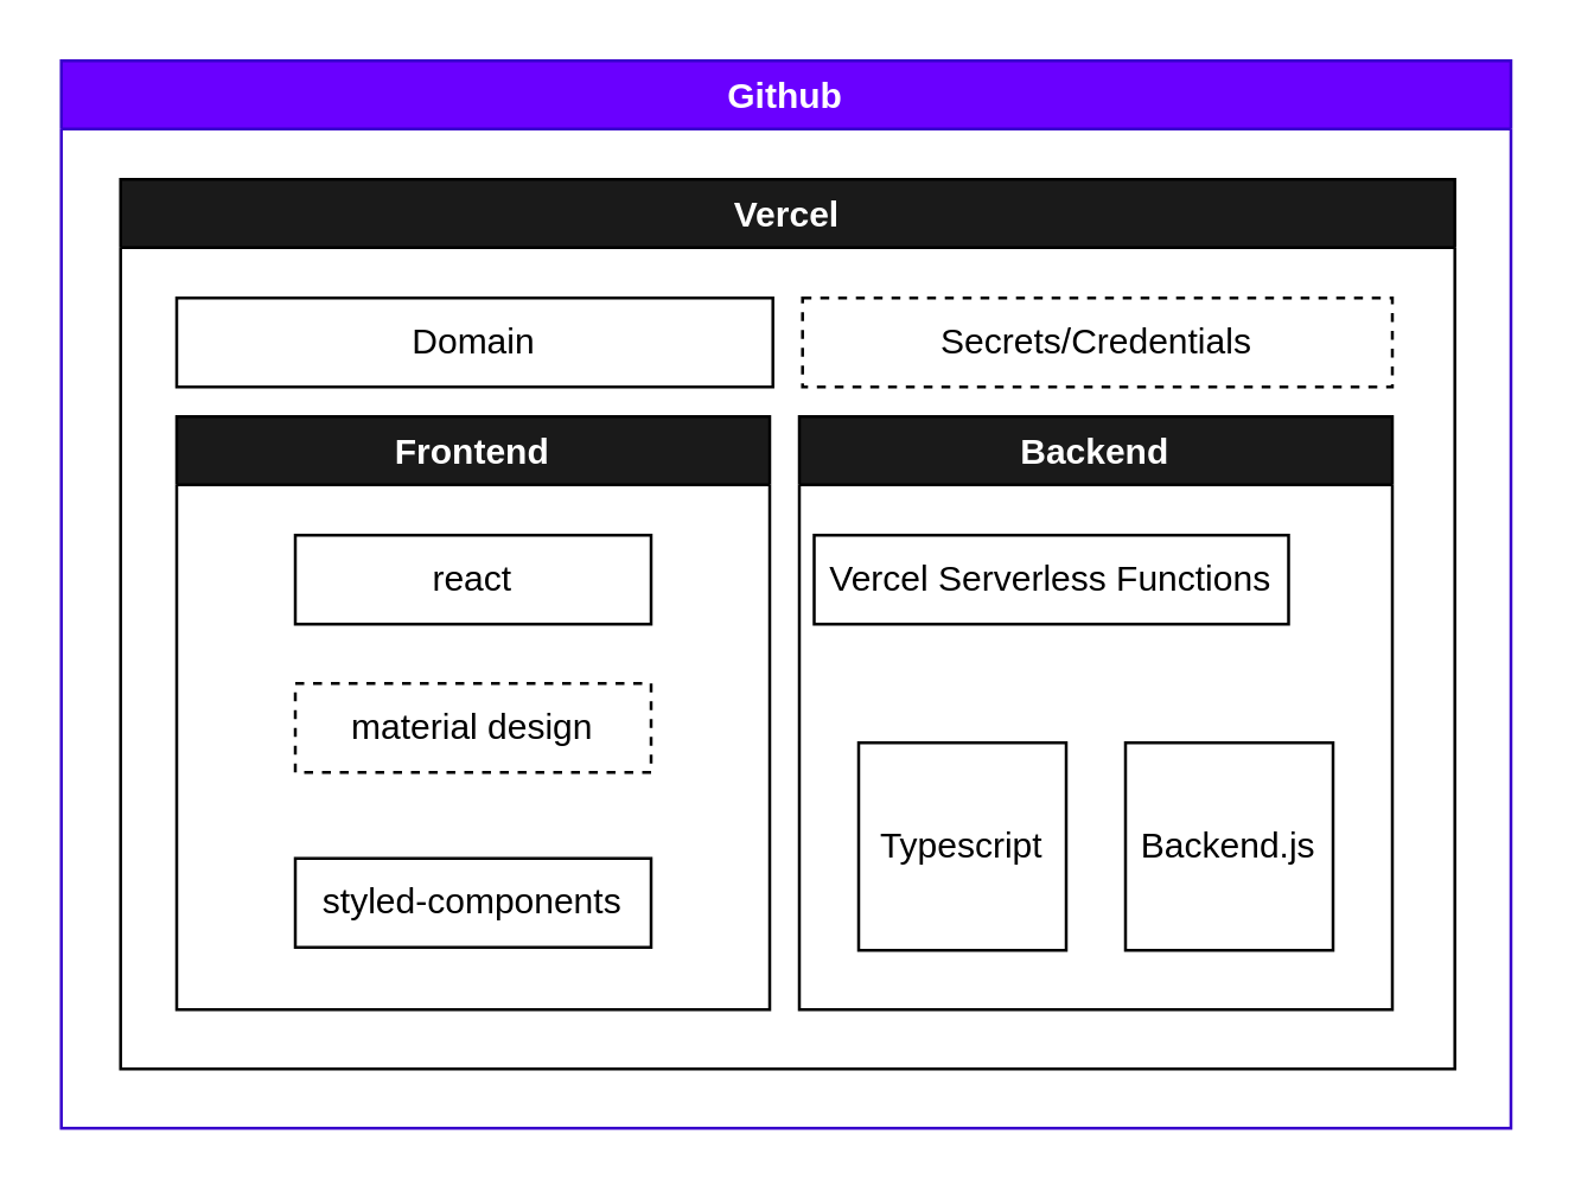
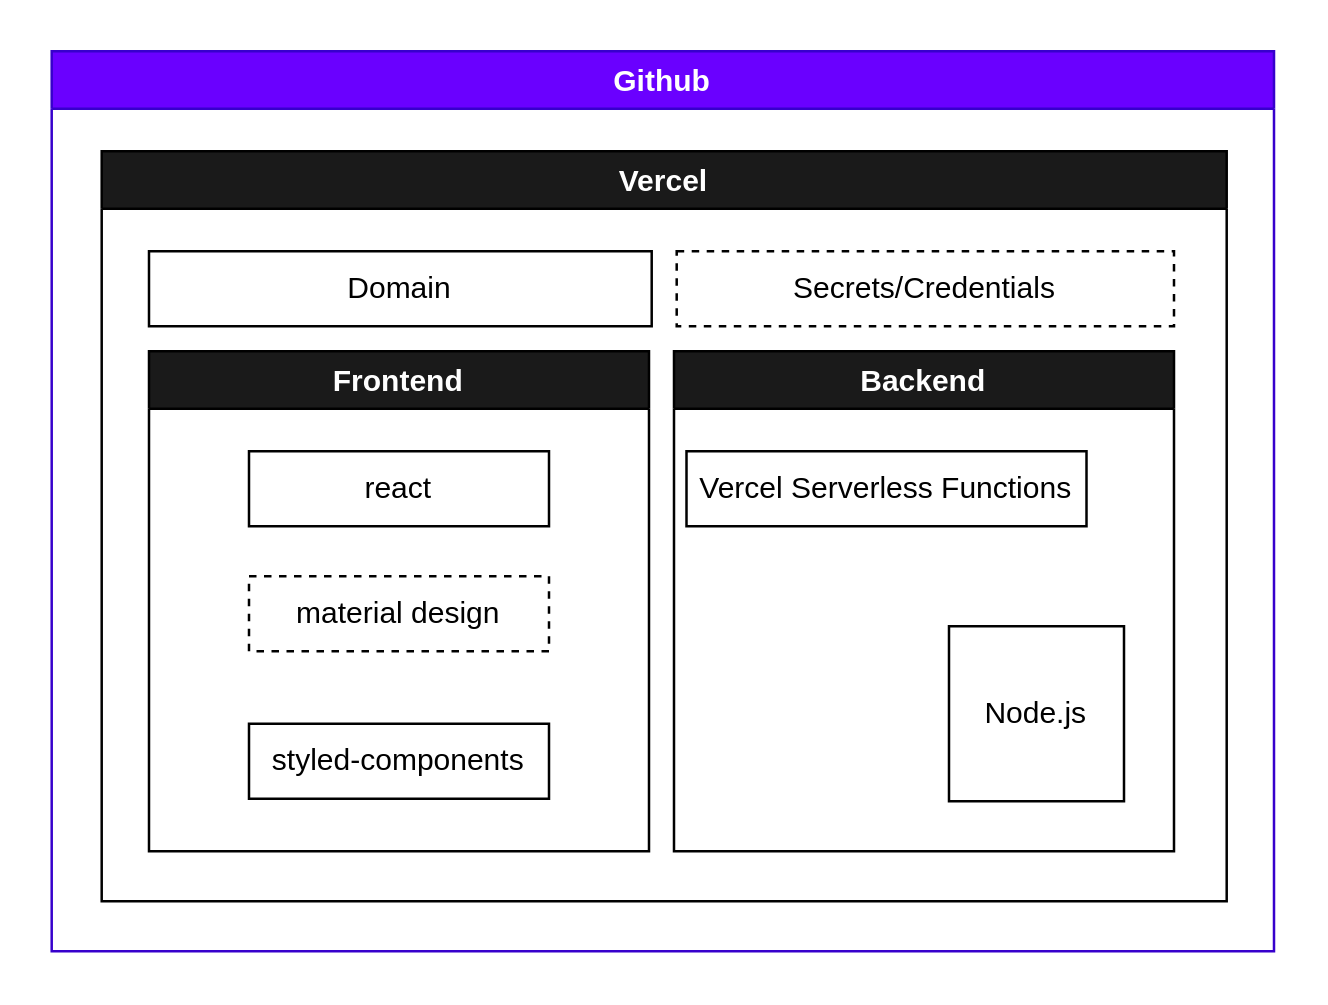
- <mxCell id="12" value="Typescript" style="whiteSpace=wrap;html=1;aspect=fixed;" vertex="1" parent="10"><mxGeometry x="20" y="110" width="70" height="70" as="geometry" /></mxCell>
- <mxCell id="11" value="Backend.js" style="whiteSpace=wrap;html=1;aspect=fixed;" vertex="1" parent="10"><mxGeometry x="110" y="110" width="70" height="70" as="geometry" /></mxCell>
+ <mxCell id="11" value="Node.js" style="whiteSpace=wrap;html=1;aspect=fixed;" vertex="1" parent="10"><mxGeometry x="110" y="110" width="70" height="70" as="geometry" /></mxCell>
